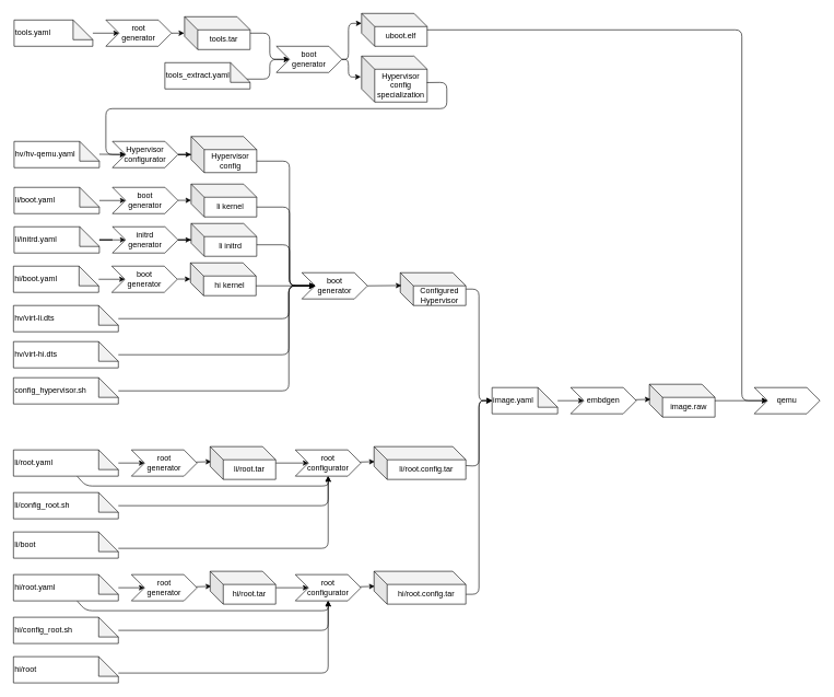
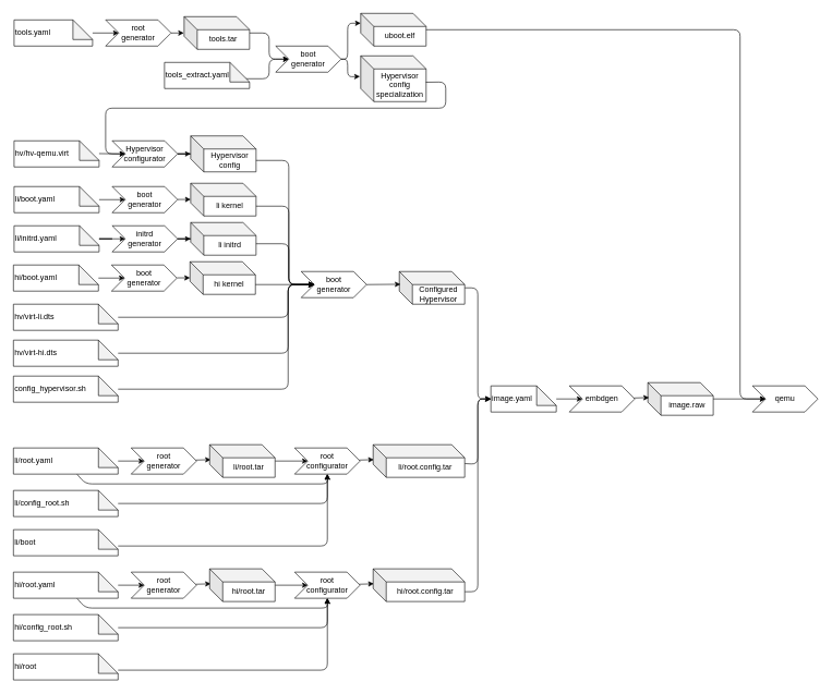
- <mxCell id="65" value="hv/hv-qemu.yaml" style="shape=note;whiteSpace=wrap;html=1;backgroundOutline=1;darkOpacity=0.05;align=left;" vertex="1" parent="1"><mxGeometry y="215" width="130" height="40" as="geometry" x="21" /></mxCell>
+ <mxCell id="65" value="hv/hv-qemu.virt" style="shape=note;whiteSpace=wrap;html=1;backgroundOutline=1;darkOpacity=0.05;align=left;" vertex="1" parent="1"><mxGeometry y="215" width="130" height="40" as="geometry" x="21" /></mxCell>
